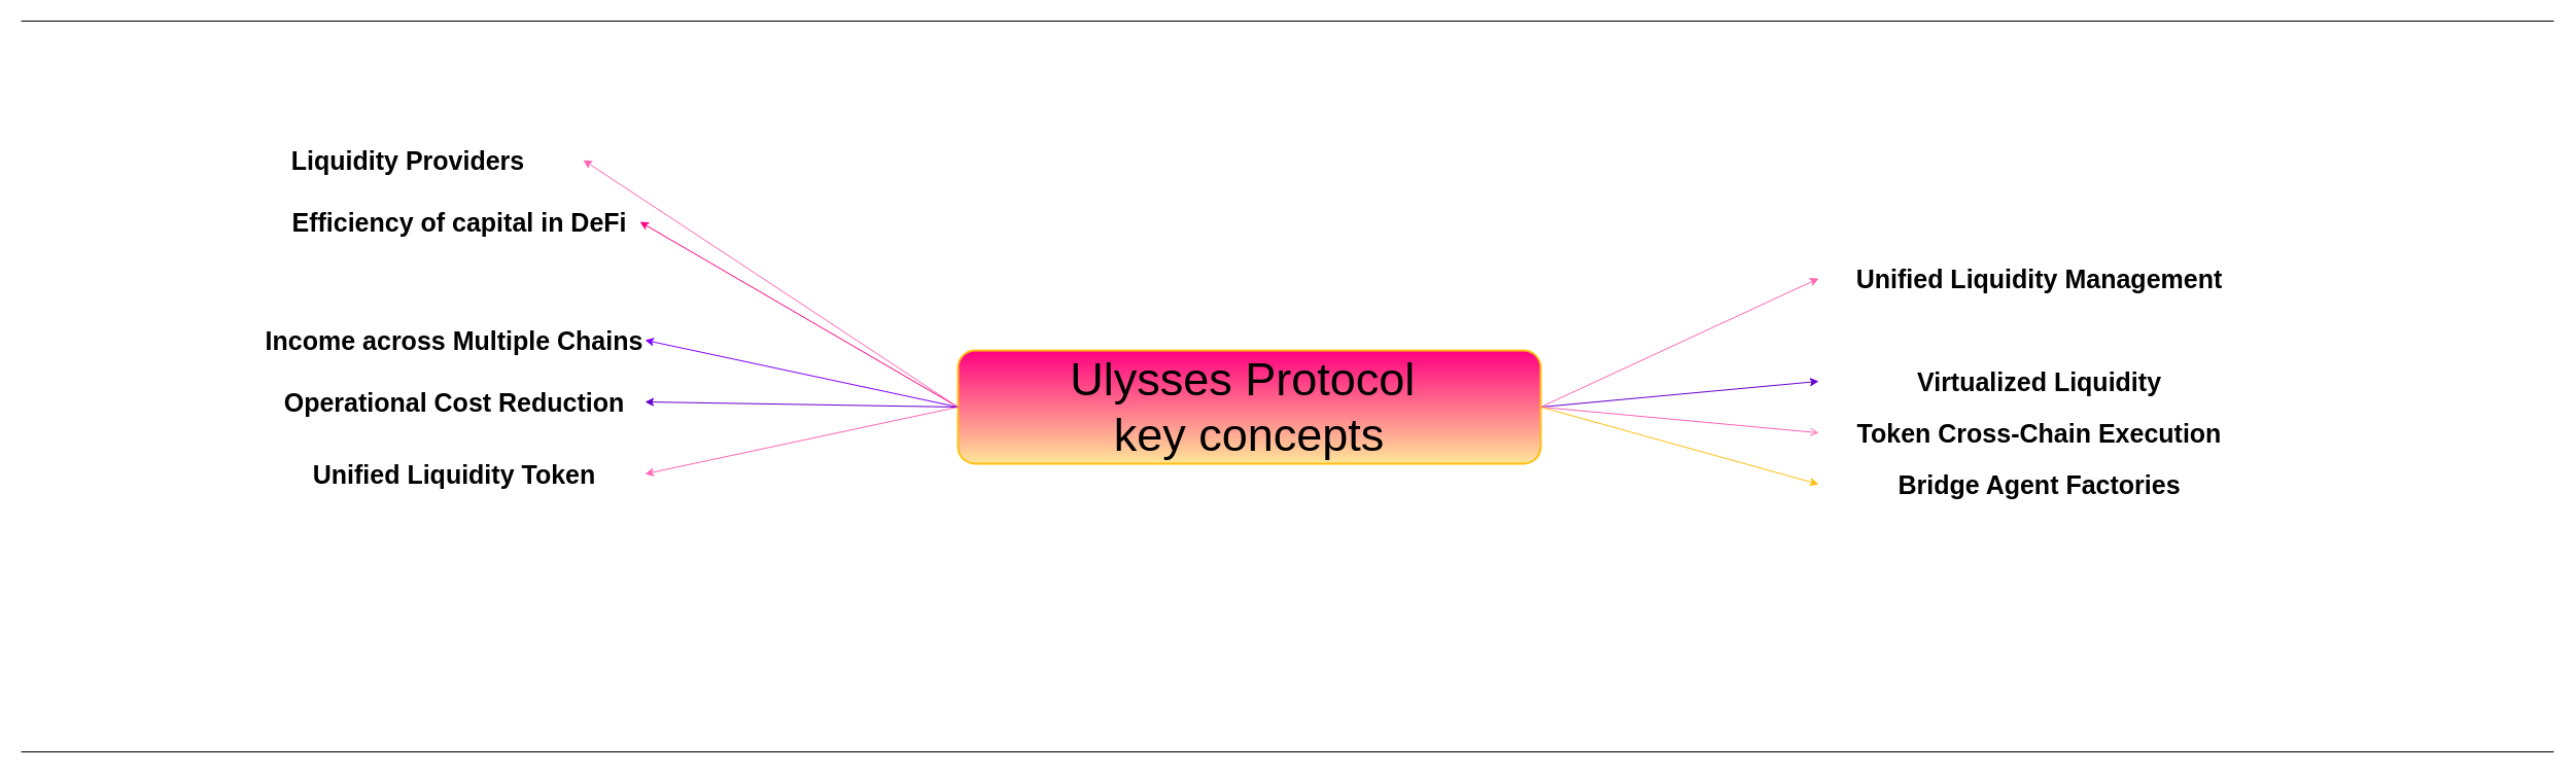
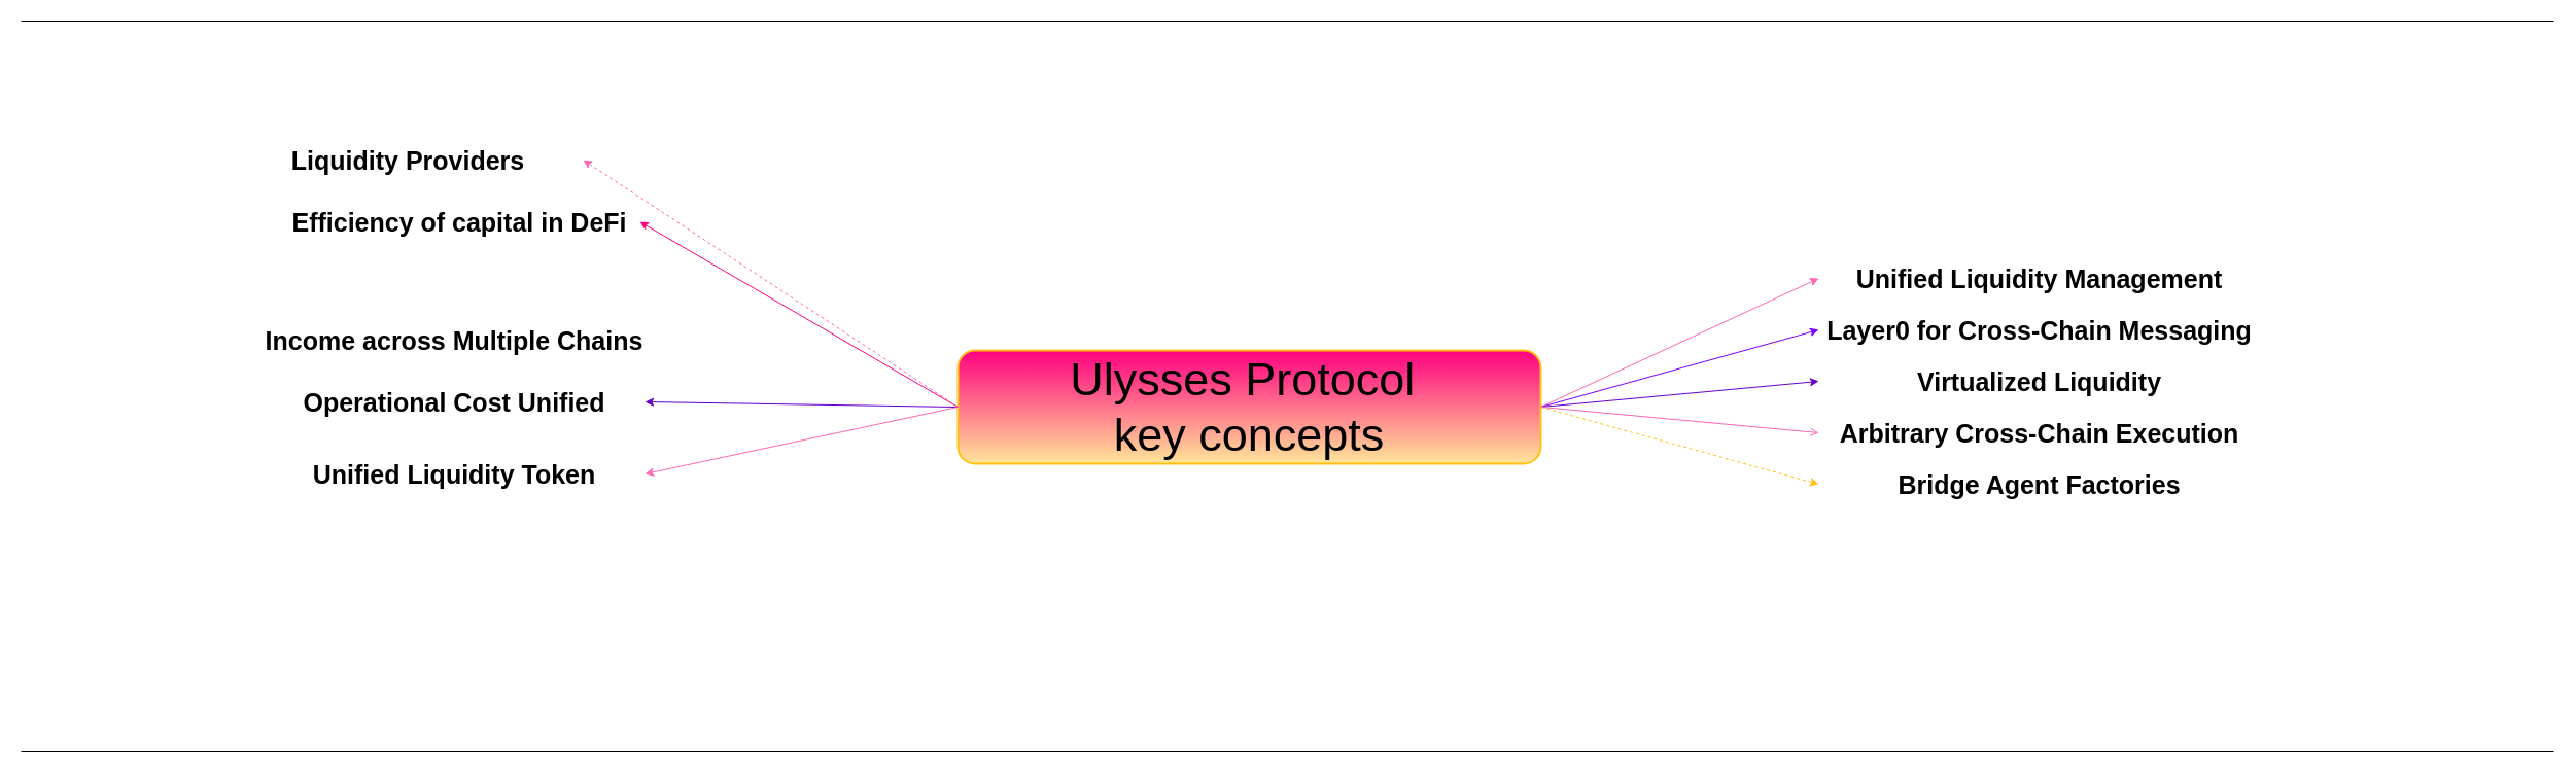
- <mxCell id="7" value="" style="endArrow=classic;html=1;rounded=0;entryX=1;entryY=0.5;entryDx=0;entryDy=0;exitX=0;exitY=0.5;exitDx=0;exitDy=0;strokeColor=#FF66B3;" edge="1" parent="1" source="2" target="5"><mxGeometry width="50" height="50" relative="1" as="geometry"><mxPoint x="910" y="445" as="sourcePoint" /><mxPoint x="596" y="305" as="targetPoint" /></mxGeometry></mxCell>
+ <mxCell id="7" value="" style="endArrow=classic;html=1;rounded=0;entryX=1;entryY=0.5;entryDx=0;entryDy=0;exitX=0;exitY=0.5;exitDx=0;exitDy=0;strokeColor=#FF66B3;dashed=1;" edge="1" parent="1" source="2" target="5"><mxGeometry width="50" height="50" relative="1" as="geometry"><mxPoint x="910" y="445" as="sourcePoint" /><mxPoint x="596" y="305" as="targetPoint" /></mxGeometry></mxCell>
+ <mxCell id="16" value="&lt;font style=&quot;font-size: 25px;&quot;&gt;&lt;b&gt;Layer0 for Cross-Chain Messaging&lt;/b&gt;&lt;/font&gt;" style="text;html=1;strokeColor=none;fillColor=none;align=center;verticalAlign=middle;whiteSpace=wrap;rounded=0;" vertex="1" parent="1"><mxGeometry x="1766" y="300" width="429" height="40" as="geometry" /></mxCell>
+ <mxCell id="17" value="" style="endArrow=classic;html=1;rounded=0;entryX=0;entryY=0.5;entryDx=0;entryDy=0;exitX=1;exitY=0.5;exitDx=0;exitDy=0;strokeColor=#7F00FF;" edge="1" parent="1" source="2" target="16"><mxGeometry width="50" height="50" relative="1" as="geometry"><mxPoint x="1790" y="500" as="sourcePoint" /><mxPoint x="1486" y="455" as="targetPoint" /></mxGeometry></mxCell>
- <mxCell id="9" value="" style="endArrow=classic;html=1;rounded=0;entryX=1;entryY=0.5;entryDx=0;entryDy=0;exitX=0;exitY=0.5;exitDx=0;exitDy=0;strokeColor=#7F00FF;" edge="1" parent="1" source="2" target="8"><mxGeometry width="50" height="50" relative="1" as="geometry"><mxPoint x="895" y="520" as="sourcePoint" /><mxPoint x="576" y="410" as="targetPoint" /></mxGeometry></mxCell>
- <mxCell id="10" value="&lt;font style=&quot;font-size: 25px;&quot;&gt;&lt;b&gt;Operational Cost Reduction&lt;/b&gt;&lt;/font&gt;" style="text;html=1;strokeColor=none;fillColor=none;align=center;verticalAlign=middle;whiteSpace=wrap;rounded=0;" vertex="1" parent="1"><mxGeometry x="256" y="370" width="370" height="40" as="geometry" /></mxCell>
+ <mxCell id="10" value="&lt;font style=&quot;font-size: 25px;&quot;&gt;&lt;b&gt;Operational Cost Unified&lt;/b&gt;&lt;/font&gt;" style="text;html=1;strokeColor=none;fillColor=none;align=center;verticalAlign=middle;whiteSpace=wrap;rounded=0;" vertex="1" parent="1"><mxGeometry x="256" y="370" width="370" height="40" as="geometry" /></mxCell>
- <mxCell id="20" value="&lt;font style=&quot;font-size: 25px;&quot;&gt;&lt;b&gt;Token Cross-Chain Execution&lt;/b&gt;&lt;/font&gt;" style="text;html=1;strokeColor=none;fillColor=none;align=center;verticalAlign=middle;whiteSpace=wrap;rounded=0;" vertex="1" parent="1"><mxGeometry x="1766" y="400" width="429" height="40" as="geometry" /></mxCell>
+ <mxCell id="20" value="&lt;font style=&quot;font-size: 25px;&quot;&gt;&lt;b&gt;Arbitrary Cross-Chain Execution&lt;/b&gt;&lt;/font&gt;" style="text;html=1;strokeColor=none;fillColor=none;align=center;verticalAlign=middle;whiteSpace=wrap;rounded=0;" vertex="1" parent="1"><mxGeometry x="1766" y="400" width="429" height="40" as="geometry" /></mxCell>
- <mxCell id="23" value="" style="endArrow=classic;html=1;rounded=0;entryX=0;entryY=0.5;entryDx=0;entryDy=0;exitX=1;exitY=0.5;exitDx=0;exitDy=0;strokeColor=#FFC012;" edge="1" parent="1" source="2" target="22"><mxGeometry width="50" height="50" relative="1" as="geometry"><mxPoint x="1670" y="440" as="sourcePoint" /><mxPoint x="1366" y="585" as="targetPoint" /></mxGeometry></mxCell>
+ <mxCell id="23" value="" style="endArrow=classic;html=1;rounded=0;entryX=0;entryY=0.5;entryDx=0;entryDy=0;exitX=1;exitY=0.5;exitDx=0;exitDy=0;strokeColor=#FFC012;dashed=1;" edge="1" parent="1" source="2" target="22"><mxGeometry width="50" height="50" relative="1" as="geometry"><mxPoint x="1670" y="440" as="sourcePoint" /><mxPoint x="1366" y="585" as="targetPoint" /></mxGeometry></mxCell>
